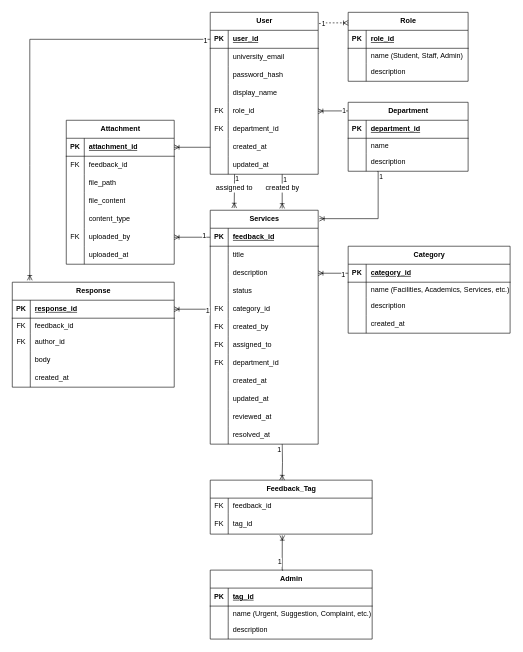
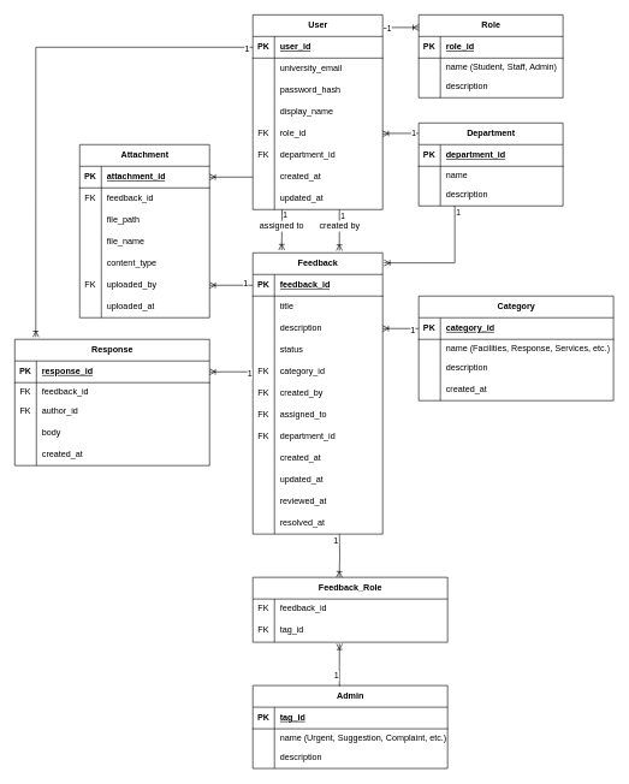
- <mxCell id="152" value="" style="edgeStyle=orthogonalEdgeStyle;fontSize=12;html=1;endArrow=ERoneToMany;rounded=0;entryX=0.001;entryY=0.153;entryDx=0;entryDy=0;entryPerimeter=0;exitX=1.007;exitY=0.069;exitDx=0;exitDy=0;exitPerimeter=0;dashed=1;" parent="1" source="2" target="27" edge="1"><mxGeometry width="100" height="100" relative="1" as="geometry"><mxPoint x="540" y="150" as="sourcePoint" /><mxPoint x="800" y="210" as="targetPoint" /><Array as="points"><mxPoint x="540" y="39" /><mxPoint x="540" y="38" /></Array></mxGeometry></mxCell>
+ <mxCell id="152" value="" style="edgeStyle=orthogonalEdgeStyle;fontSize=12;html=1;endArrow=ERoneToMany;rounded=0;entryX=0.001;entryY=0.153;entryDx=0;entryDy=0;entryPerimeter=0;exitX=1.007;exitY=0.069;exitDx=0;exitDy=0;exitPerimeter=0;" parent="1" source="2" target="27" edge="1"><mxGeometry width="100" height="100" relative="1" as="geometry"><mxPoint x="540" y="150" as="sourcePoint" /><mxPoint x="800" y="210" as="targetPoint" /><Array as="points"><mxPoint x="540" y="39" /><mxPoint x="540" y="38" /></Array></mxGeometry></mxCell>
- <mxCell id="126" value="&lt;span data-teams=&quot;true&quot;&gt;file_content&lt;/span&gt;" style="shape=partialRectangle;connectable=0;fillColor=none;top=0;left=0;bottom=0;right=0;align=left;spacingLeft=6;overflow=hidden;whiteSpace=wrap;html=1;" parent="124" vertex="1"><mxGeometry x="30" width="150" height="30" as="geometry"><mxRectangle width="150" height="30" as="alternateBounds" /></mxGeometry></mxCell>
+ <mxCell id="126" value="&lt;span data-teams=&quot;true&quot;&gt;file_name&lt;/span&gt;" style="shape=partialRectangle;connectable=0;fillColor=none;top=0;left=0;bottom=0;right=0;align=left;spacingLeft=6;overflow=hidden;whiteSpace=wrap;html=1;" parent="124" vertex="1"><mxGeometry x="30" width="150" height="30" as="geometry"><mxRectangle width="150" height="30" as="alternateBounds" /></mxGeometry></mxCell>
- <mxCell id="47" value="&lt;span data-teams=&quot;true&quot;&gt;&lt;strong&gt;Services&lt;/strong&gt;&lt;/span&gt;" style="shape=table;startSize=30;container=1;collapsible=1;childLayout=tableLayout;fixedRows=1;rowLines=0;fontStyle=1;align=center;resizeLast=1;html=1;" parent="1" vertex="1"><mxGeometry x="350" y="350" width="180" height="390" as="geometry" /></mxCell>
+ <mxCell id="47" value="&lt;span data-teams=&quot;true&quot;&gt;&lt;strong&gt;Feedback&lt;/strong&gt;&lt;/span&gt;" style="shape=table;startSize=30;container=1;collapsible=1;childLayout=tableLayout;fixedRows=1;rowLines=0;fontStyle=1;align=center;resizeLast=1;html=1;" parent="1" vertex="1"><mxGeometry x="350" y="350" width="180" height="390" as="geometry" /></mxCell>
- <mxCell id="90" value="&lt;span data-teams=&quot;true&quot;&gt;name (Facilities, Academics, Services, etc.)&lt;/span&gt;" style="shape=partialRectangle;connectable=0;fillColor=none;top=0;left=0;bottom=0;right=0;align=left;spacingLeft=6;overflow=hidden;whiteSpace=wrap;html=1;" parent="88" vertex="1"><mxGeometry x="30" width="240" height="25" as="geometry"><mxRectangle width="240" height="25" as="alternateBounds" /></mxGeometry></mxCell>
+ <mxCell id="90" value="&lt;span data-teams=&quot;true&quot;&gt;name (Facilities, Response, Services, etc.)&lt;/span&gt;" style="shape=partialRectangle;connectable=0;fillColor=none;top=0;left=0;bottom=0;right=0;align=left;spacingLeft=6;overflow=hidden;whiteSpace=wrap;html=1;" parent="88" vertex="1"><mxGeometry x="30" width="240" height="25" as="geometry"><mxRectangle width="240" height="25" as="alternateBounds" /></mxGeometry></mxCell>
- <mxCell id="107" value="&lt;span data-teams=&quot;true&quot;&gt;&lt;strong&gt;Feedback_Tag&lt;/strong&gt;&lt;/span&gt;" style="shape=table;startSize=30;container=1;collapsible=1;childLayout=tableLayout;fixedRows=1;rowLines=0;fontStyle=1;align=center;resizeLast=1;html=1;" parent="1" vertex="1"><mxGeometry x="350" y="800" width="270" height="90" as="geometry" /></mxCell>
+ <mxCell id="107" value="&lt;span data-teams=&quot;true&quot;&gt;&lt;strong&gt;Feedback_Role&lt;/strong&gt;&lt;/span&gt;" style="shape=table;startSize=30;container=1;collapsible=1;childLayout=tableLayout;fixedRows=1;rowLines=0;fontStyle=1;align=center;resizeLast=1;html=1;" parent="1" vertex="1"><mxGeometry x="350" y="800" width="270" height="90" as="geometry" /></mxCell>
